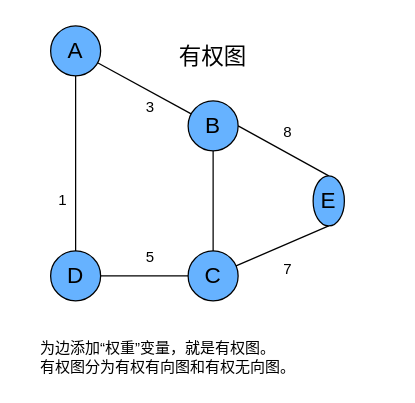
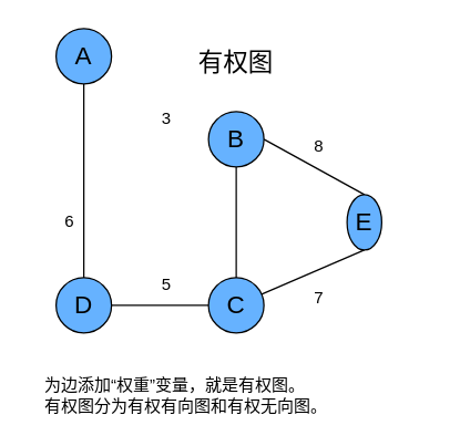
- <mxCell id="2" value="" style="rounded=0;orthogonalLoop=1;jettySize=auto;html=1;endArrow=none;startFill=0;" edge="1" parent="1" source="4" target="6"><mxGeometry relative="1" as="geometry" /></mxCell>
- <mxCell id="17" value="1" style="text;html=1;align=center;verticalAlign=middle;whiteSpace=wrap;rounded=0;" vertex="1" parent="1"><mxGeometry x="20" y="145" width="60" height="30" as="geometry" /></mxCell>
+ <mxCell id="17" value="6" style="text;html=1;align=center;verticalAlign=middle;whiteSpace=wrap;rounded=0;" vertex="1" parent="1"><mxGeometry x="20" y="145" width="60" height="30" as="geometry" /></mxCell>
